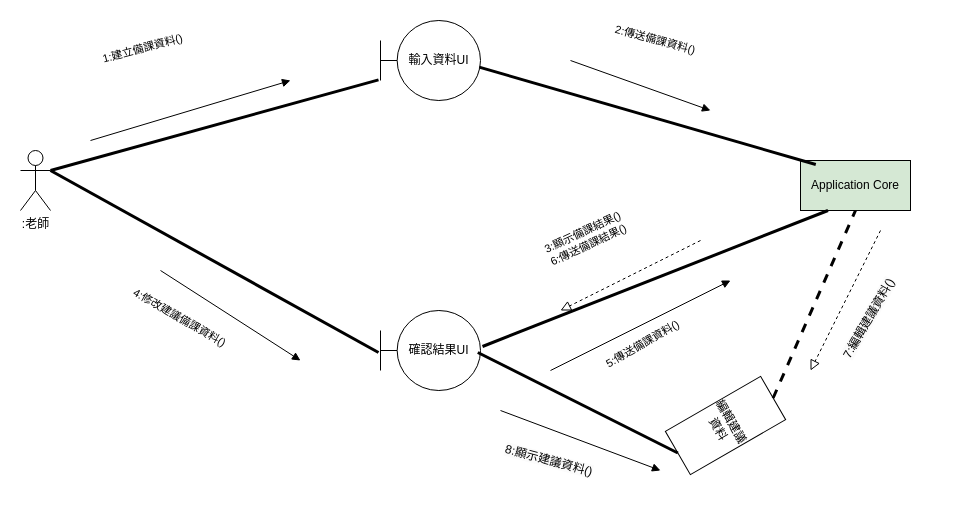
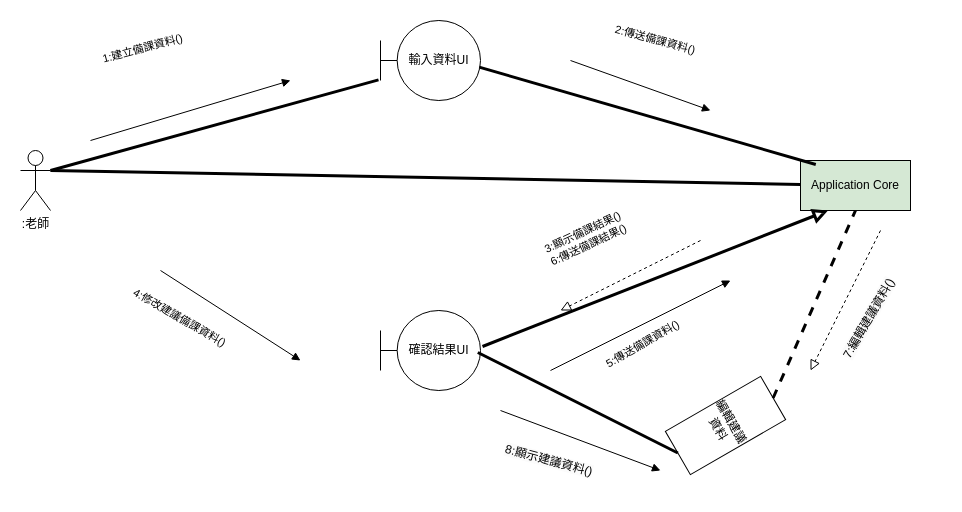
- <mxCell id="9" value="" style="endArrow=none;startArrow=none;endFill=0;startFill=0;endSize=8;html=1;verticalAlign=bottom;labelBackgroundColor=none;strokeWidth=3;rounded=0;entryX=0.25;entryY=1;entryDx=0;entryDy=0;exitX=1.02;exitY=0.45;exitDx=0;exitDy=0;exitPerimeter=0;" parent="1" source="4" target="5" edge="1"><mxGeometry width="160" relative="1" as="geometry"><mxPoint x="60" y="180" as="sourcePoint" /><mxPoint x="228" y="119" as="targetPoint" /></mxGeometry></mxCell>
+ <mxCell id="9" value="" style="endArrow=block;startArrow=none;endFill=0;startFill=0;endSize=8;html=1;verticalAlign=bottom;labelBackgroundColor=none;strokeWidth=3;rounded=0;entryX=0.25;entryY=1;entryDx=0;entryDy=0;exitX=1.02;exitY=0.45;exitDx=0;exitDy=0;exitPerimeter=0;" parent="1" source="4" target="5" edge="1"><mxGeometry width="160" relative="1" as="geometry"><mxPoint x="60" y="180" as="sourcePoint" /><mxPoint x="228" y="119" as="targetPoint" /></mxGeometry></mxCell>
- <mxCell id="7" value="" style="endArrow=none;startArrow=none;endFill=0;startFill=0;endSize=8;html=1;verticalAlign=bottom;labelBackgroundColor=none;strokeWidth=3;rounded=0;entryX=-0.02;entryY=0.525;entryDx=0;entryDy=0;entryPerimeter=0;exitX=1;exitY=0.333;exitDx=0;exitDy=0;exitPerimeter=0;" parent="1" source="2" target="4" edge="1"><mxGeometry width="160" relative="1" as="geometry"><mxPoint x="60" y="180" as="sourcePoint" /><mxPoint x="228" y="119" as="targetPoint" /></mxGeometry></mxCell>
+ <mxCell id="7" value="" style="endArrow=none;startArrow=none;endFill=0;startFill=0;endSize=8;html=1;verticalAlign=bottom;labelBackgroundColor=none;strokeWidth=3;rounded=0;exitX=1;exitY=0.333;exitDx=0;exitDy=0;exitPerimeter=0;" parent="1" source="2" target="5" edge="1"><mxGeometry width="160" relative="1" as="geometry"><mxPoint x="60" y="180" as="sourcePoint" /><mxPoint x="228" y="119" as="targetPoint" /></mxGeometry></mxCell>
